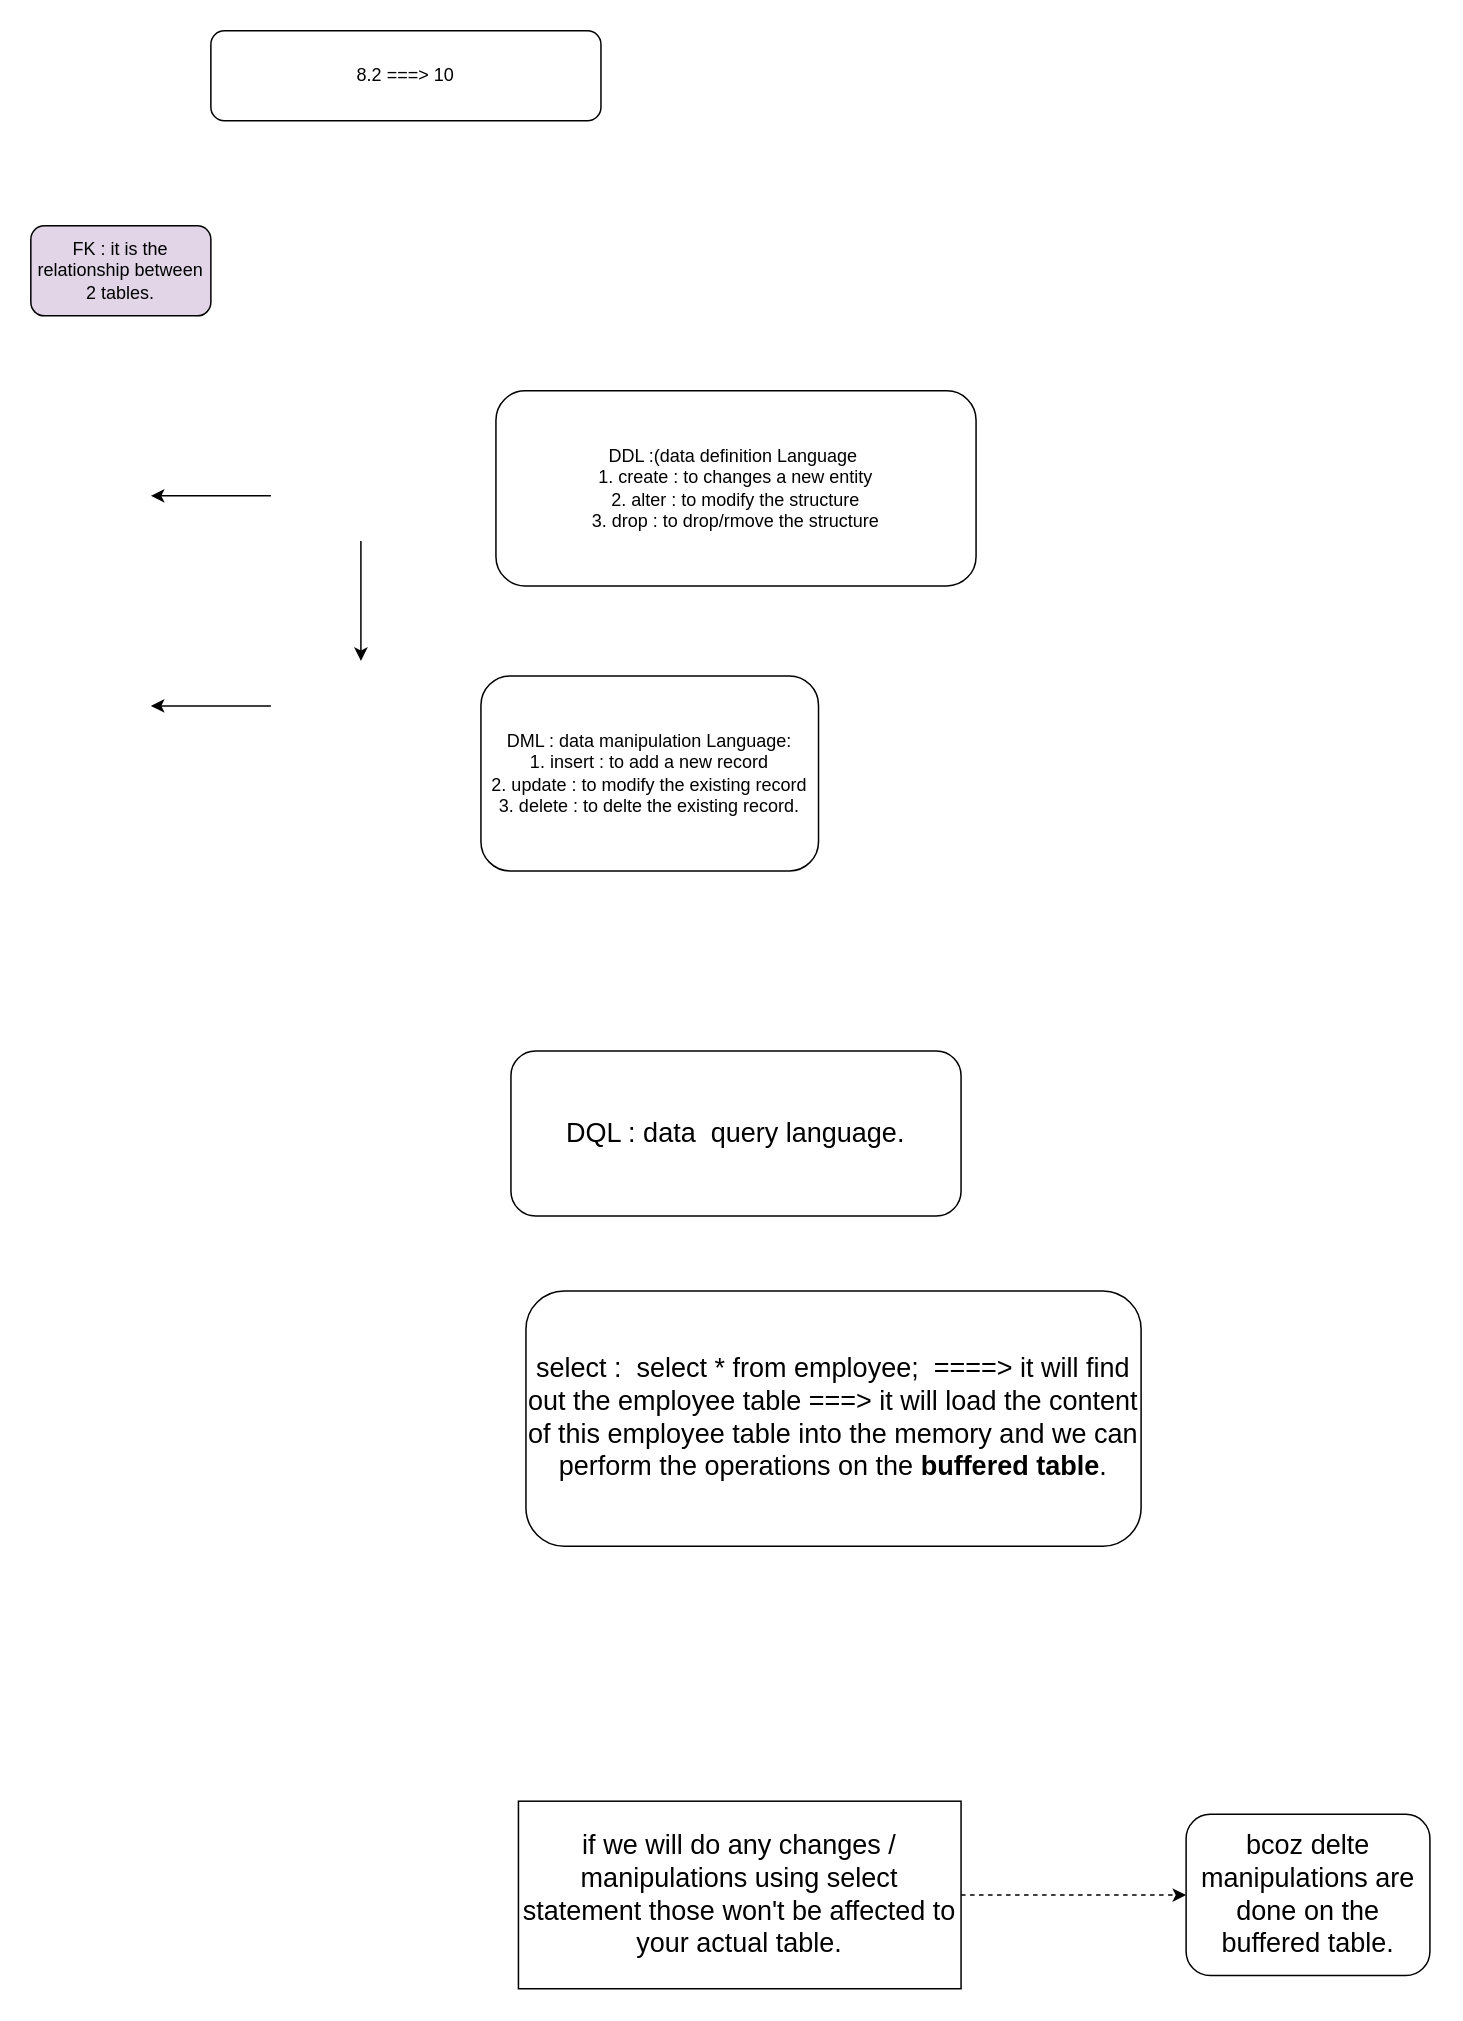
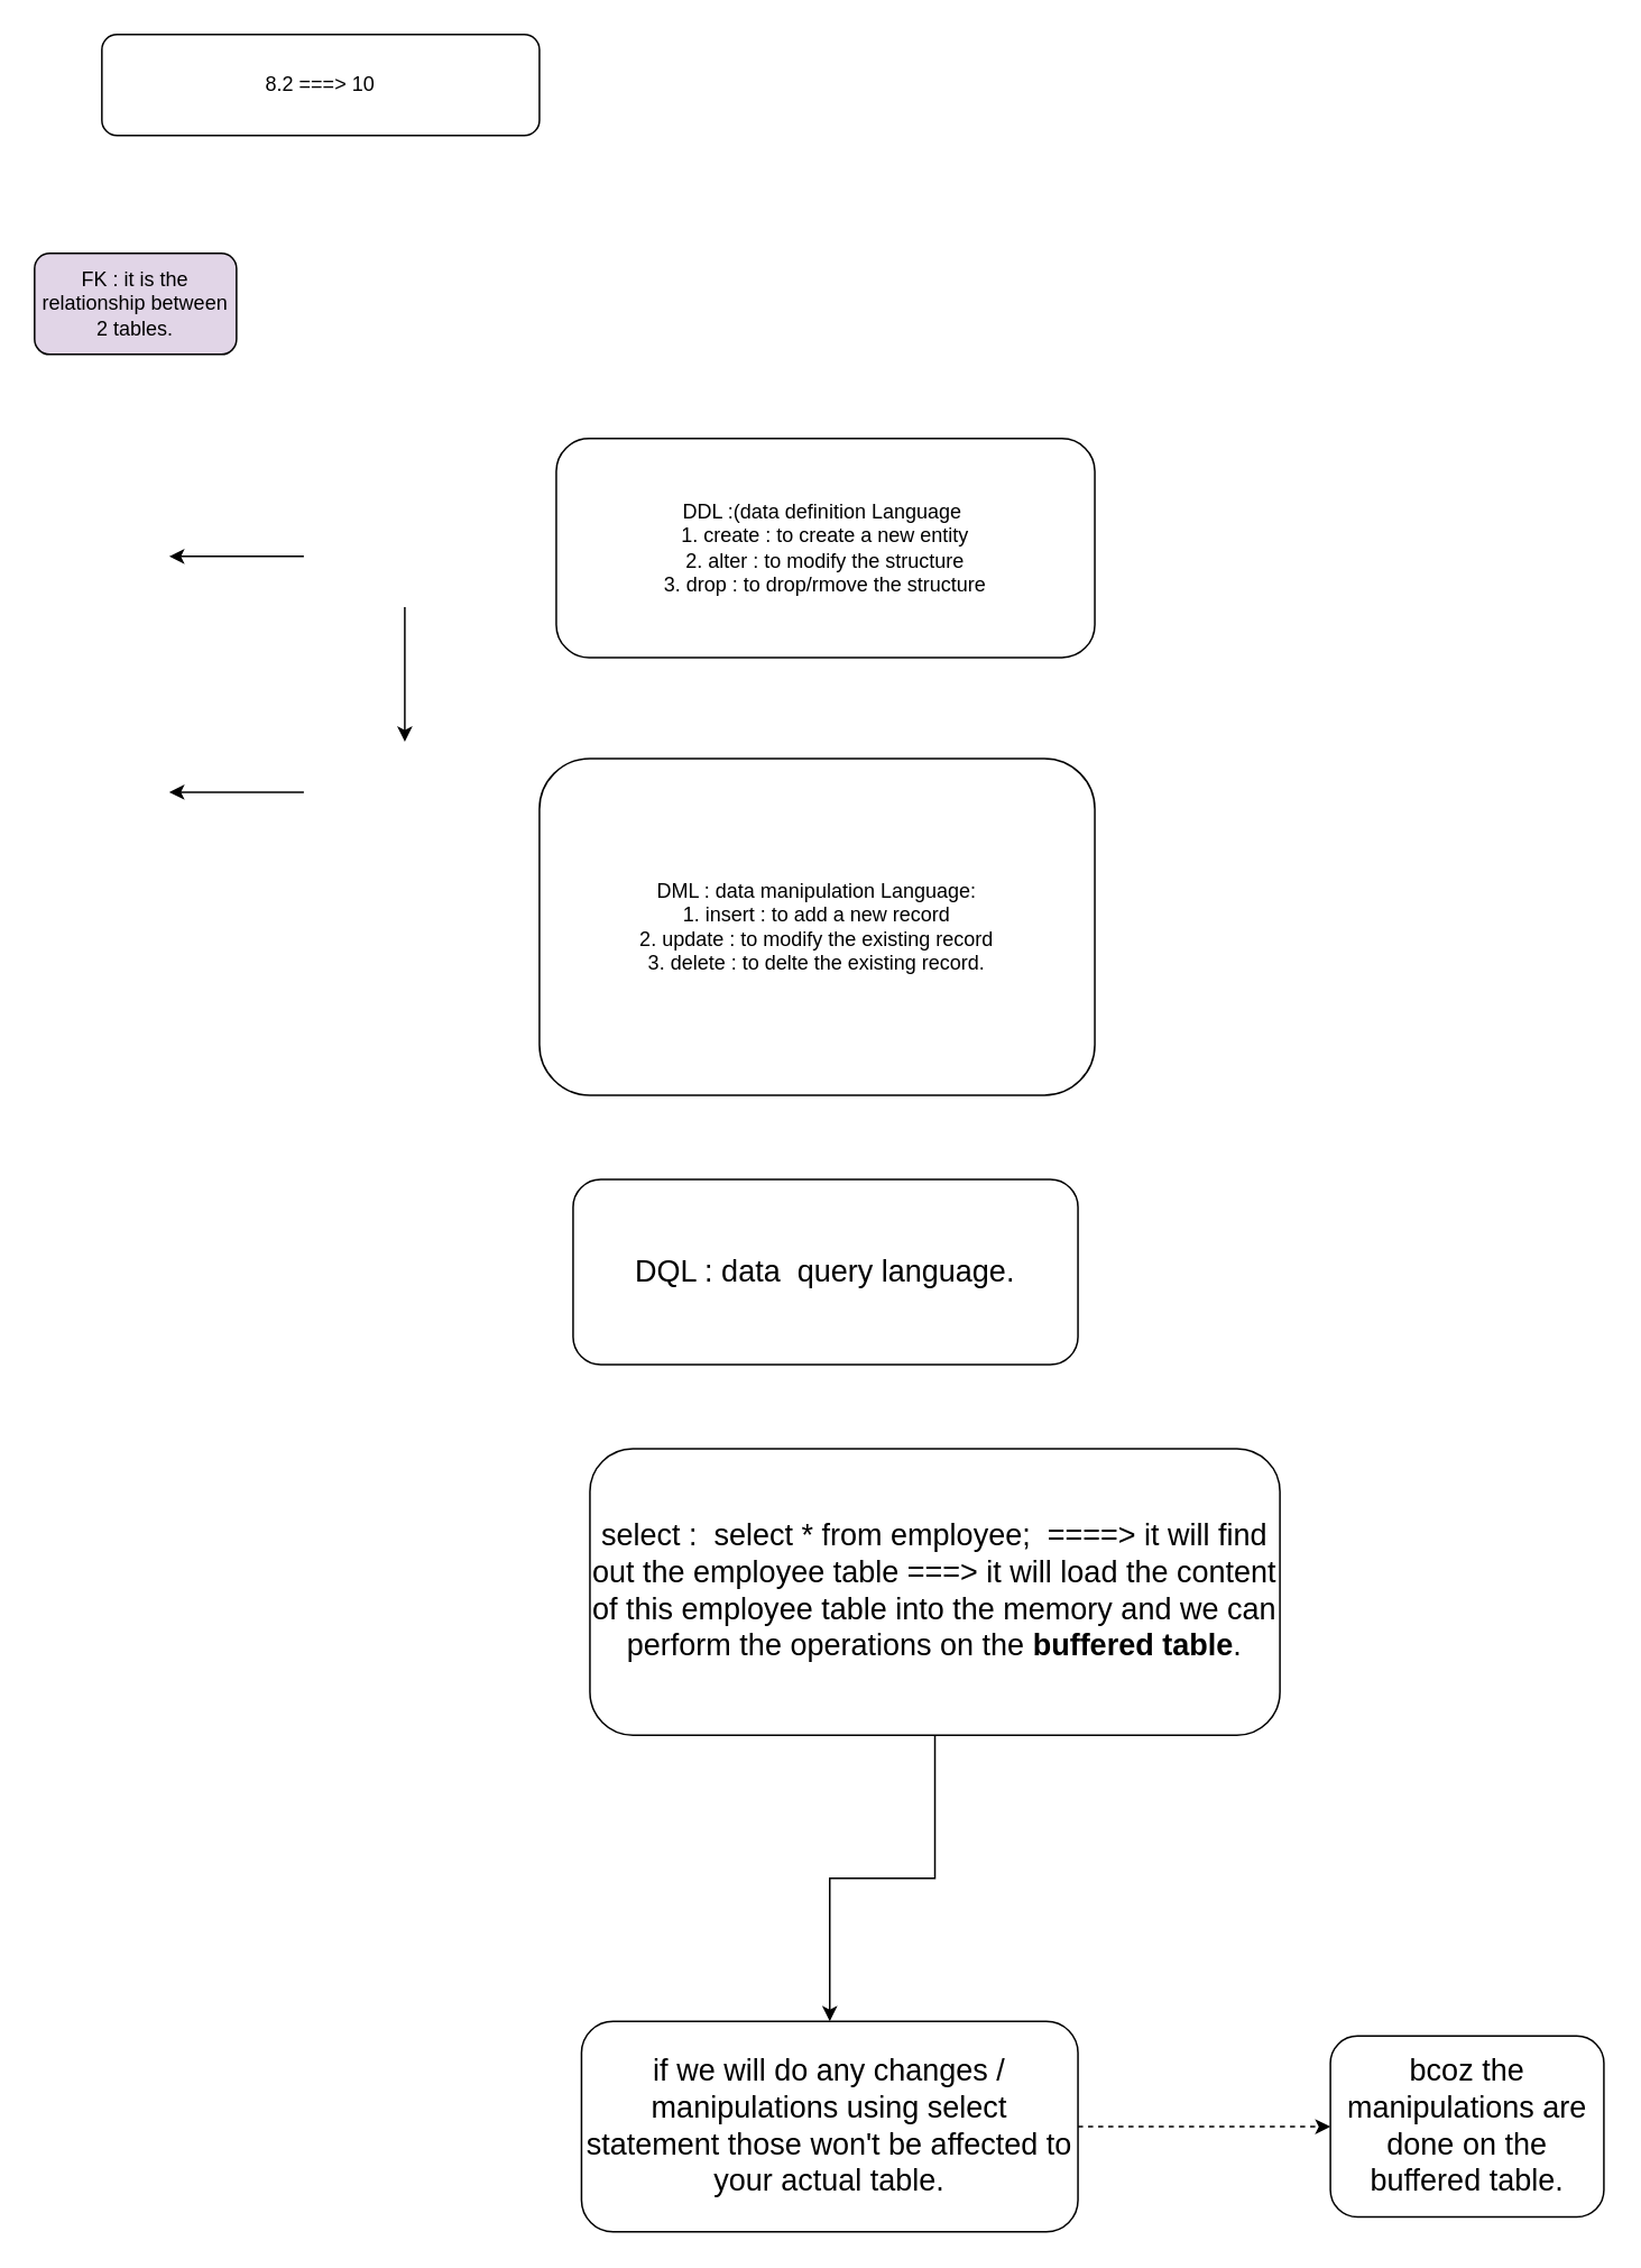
- <mxCell id="2" value="8.2 ===&amp;gt; 10" style="rounded=1;whiteSpace=wrap;html=1;" parent="1" vertex="1"><mxGeometry x="140" y="20" width="260" height="60" as="geometry" /></mxCell>
+ <mxCell id="2" value="8.2 ===&amp;gt; 10" style="rounded=1;whiteSpace=wrap;html=1;" parent="1" vertex="1"><mxGeometry x="60" y="20" width="260" height="60" as="geometry" /></mxCell>
- <mxCell id="7" value="DDL :(data definition Language&amp;nbsp;&lt;br&gt;1. create : to changes a new entity&lt;br&gt;2. alter : to modify the structure&lt;br&gt;3. drop : to drop/rmove the structure" style="rounded=1;whiteSpace=wrap;html=1;" parent="1" vertex="1"><mxGeometry x="330" y="260" width="320" height="130" as="geometry" /></mxCell>
+ <mxCell id="7" value="DDL :(data definition Language&amp;nbsp;&lt;br&gt;1. create : to create a new entity&lt;br&gt;2. alter : to modify the structure&lt;br&gt;3. drop : to drop/rmove the structure" style="rounded=1;whiteSpace=wrap;html=1;" parent="1" vertex="1"><mxGeometry x="330" y="260" width="320" height="130" as="geometry" /></mxCell>
- <mxCell id="8" value="DML : data manipulation Language:&lt;br&gt;1. insert : to add a new record&lt;br&gt;2. update : to modify the existing record&lt;br&gt;3. delete : to delte the existing record." style="rounded=1;whiteSpace=wrap;html=1;" parent="1" vertex="1"><mxGeometry x="320" y="450" width="225" height="130" as="geometry" /></mxCell>
+ <mxCell id="8" value="DML : data manipulation Language:&lt;br&gt;1. insert : to add a new record&lt;br&gt;2. update : to modify the existing record&lt;br&gt;3. delete : to delte the existing record." style="rounded=1;whiteSpace=wrap;html=1;" parent="1" vertex="1"><mxGeometry x="320" y="450" width="330" height="200" as="geometry" /></mxCell>
+ <mxCell id="10" value="" style="edgeStyle=orthogonalEdgeStyle;rounded=0;orthogonalLoop=1;jettySize=auto;html=1;fontSize=18;" parent="1" source="11" target="13" edge="1"><mxGeometry relative="1" as="geometry" /></mxCell>
- <mxCell id="13" value="if we will do any changes / manipulations using select statement those won't be affected to your actual table." style="whiteSpace=wrap;html=1;fontSize=18;rounded=0;" parent="1" vertex="1"><mxGeometry x="345" y="1200" width="295" height="125" as="geometry" /></mxCell>
+ <mxCell id="13" value="if we will do any changes / manipulations using select statement those won't be affected to your actual table." style="rounded=1;whiteSpace=wrap;html=1;fontSize=18;" parent="1" vertex="1"><mxGeometry x="345" y="1200" width="295" height="125" as="geometry" /></mxCell>
- <mxCell id="14" value="bcoz delte manipulations are done on the buffered table." style="whiteSpace=wrap;html=1;fontSize=18;rounded=1;" parent="1" vertex="1"><mxGeometry x="790" y="1208.75" width="162.5" height="107.5" as="geometry" /></mxCell>
+ <mxCell id="14" value="bcoz the manipulations are done on the buffered table." style="whiteSpace=wrap;html=1;fontSize=18;rounded=1;" parent="1" vertex="1"><mxGeometry x="790" y="1208.75" width="162.5" height="107.5" as="geometry" /></mxCell>
